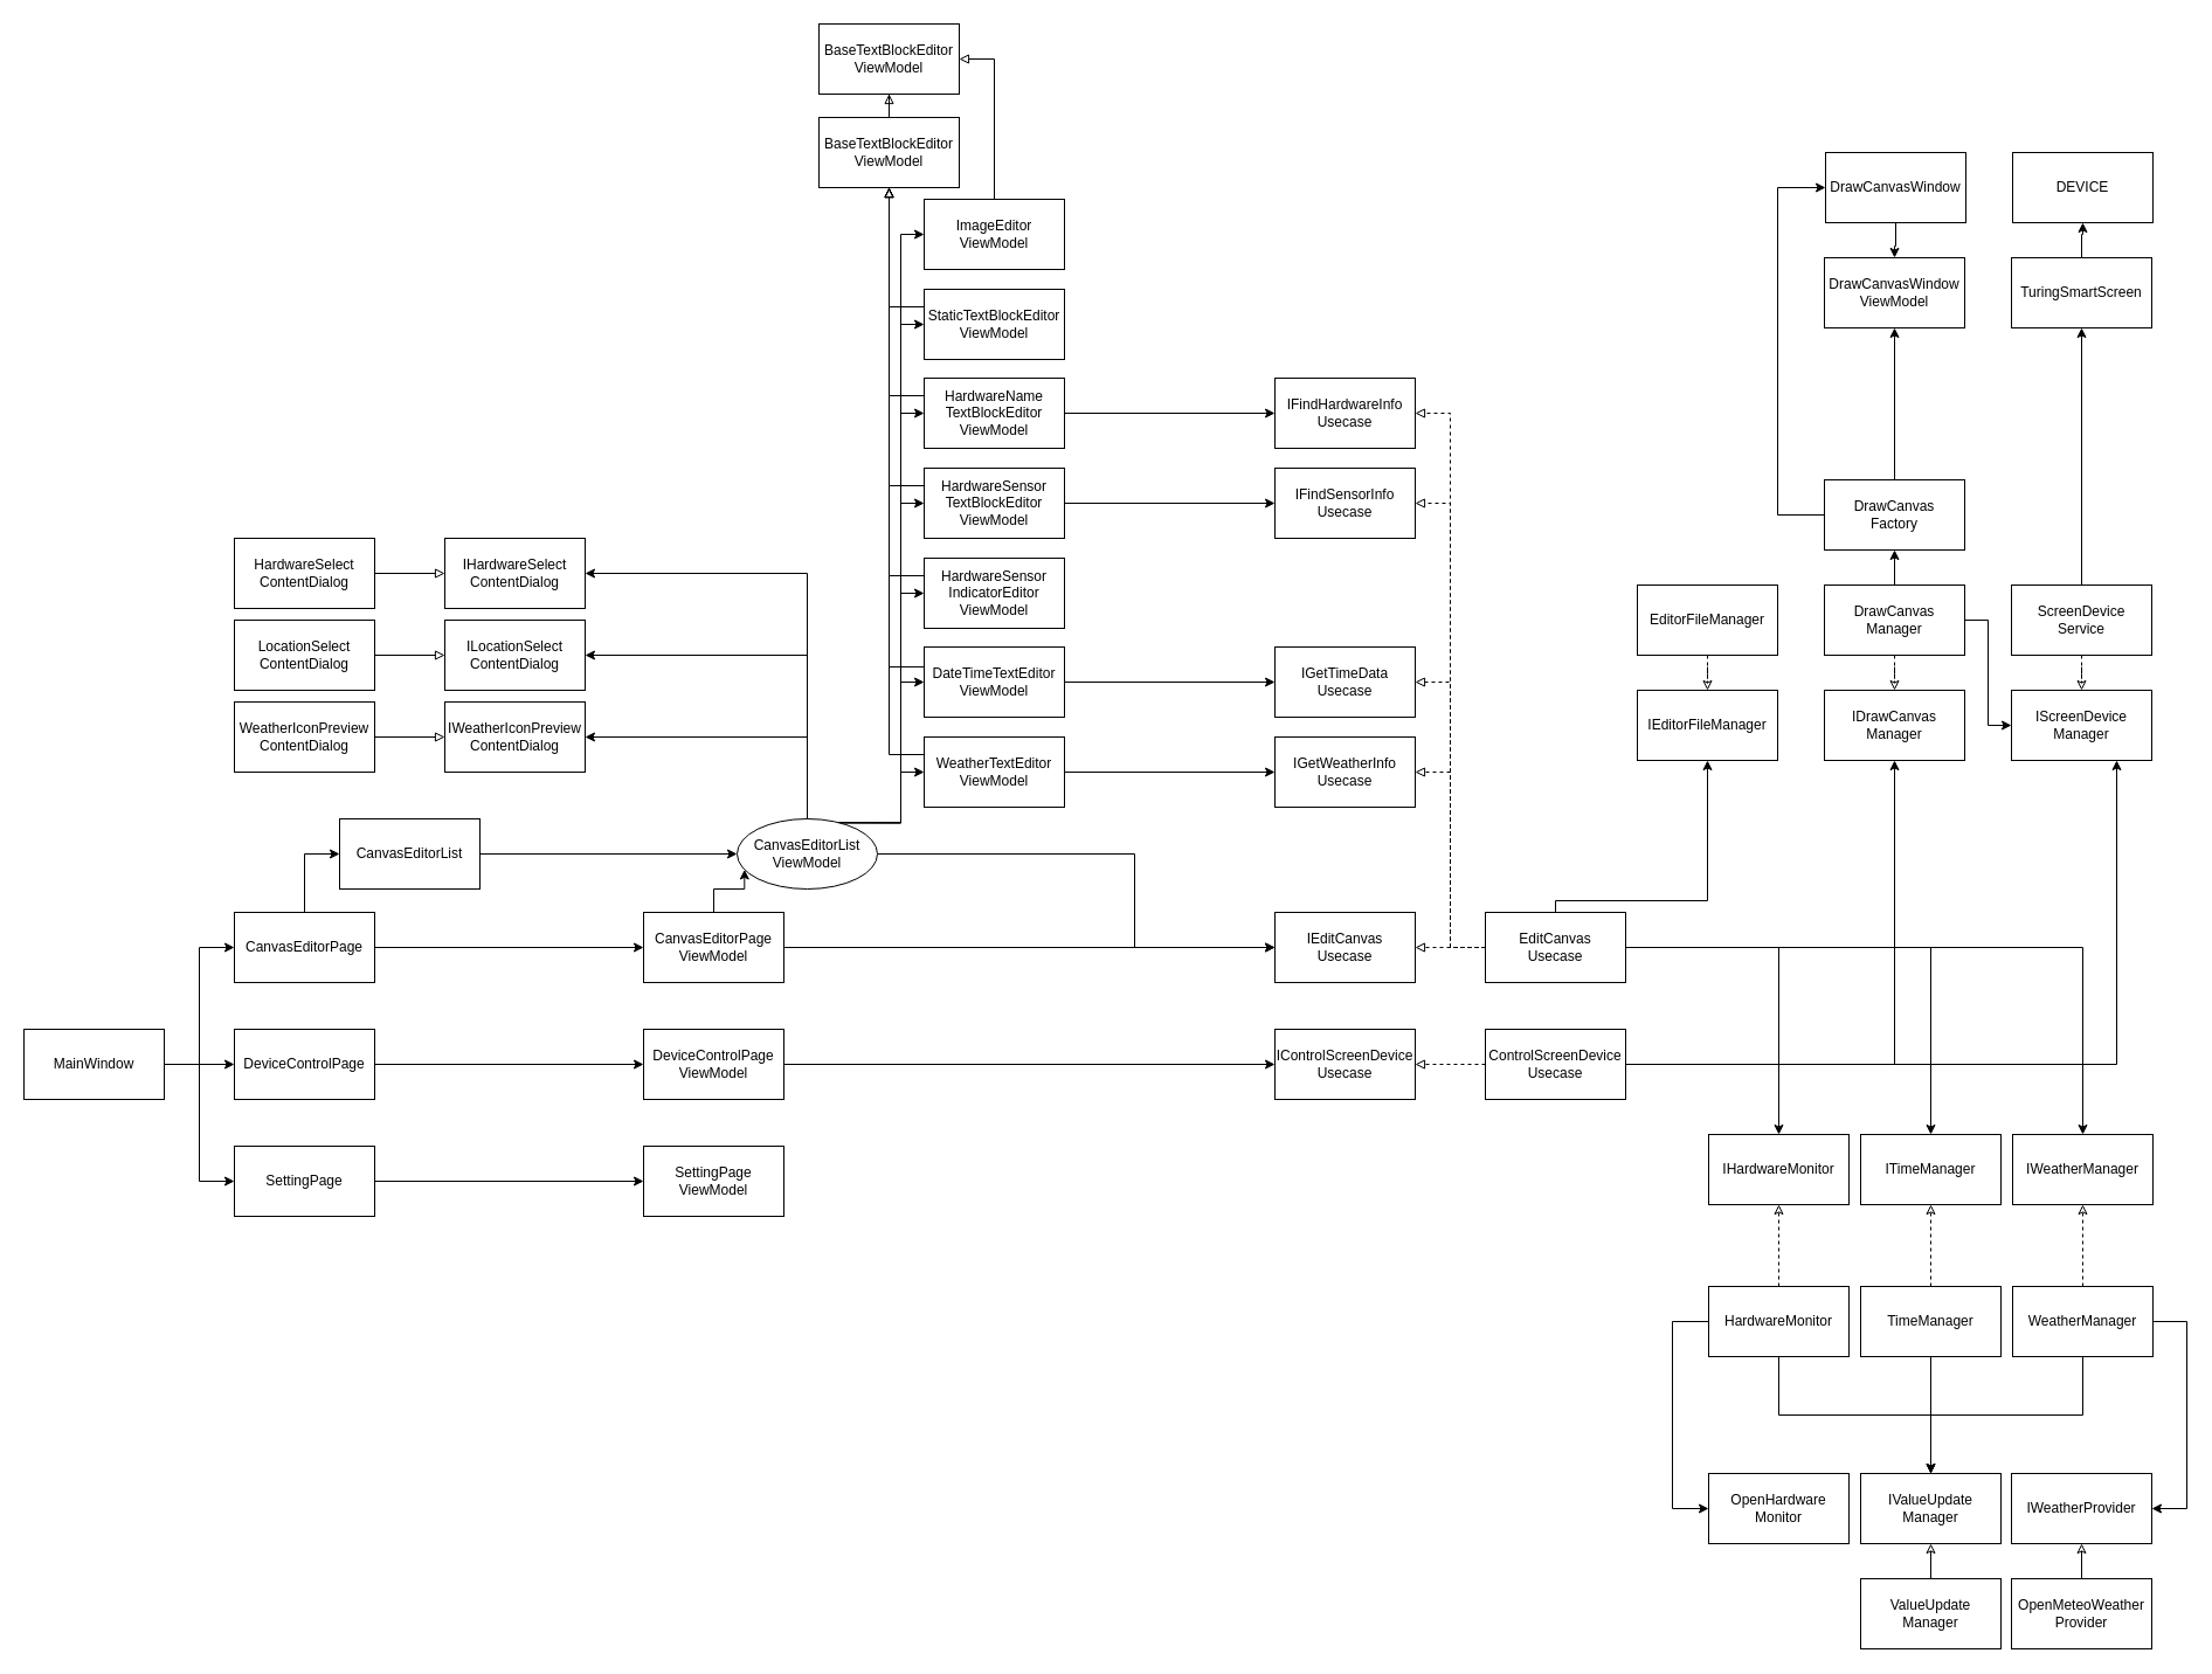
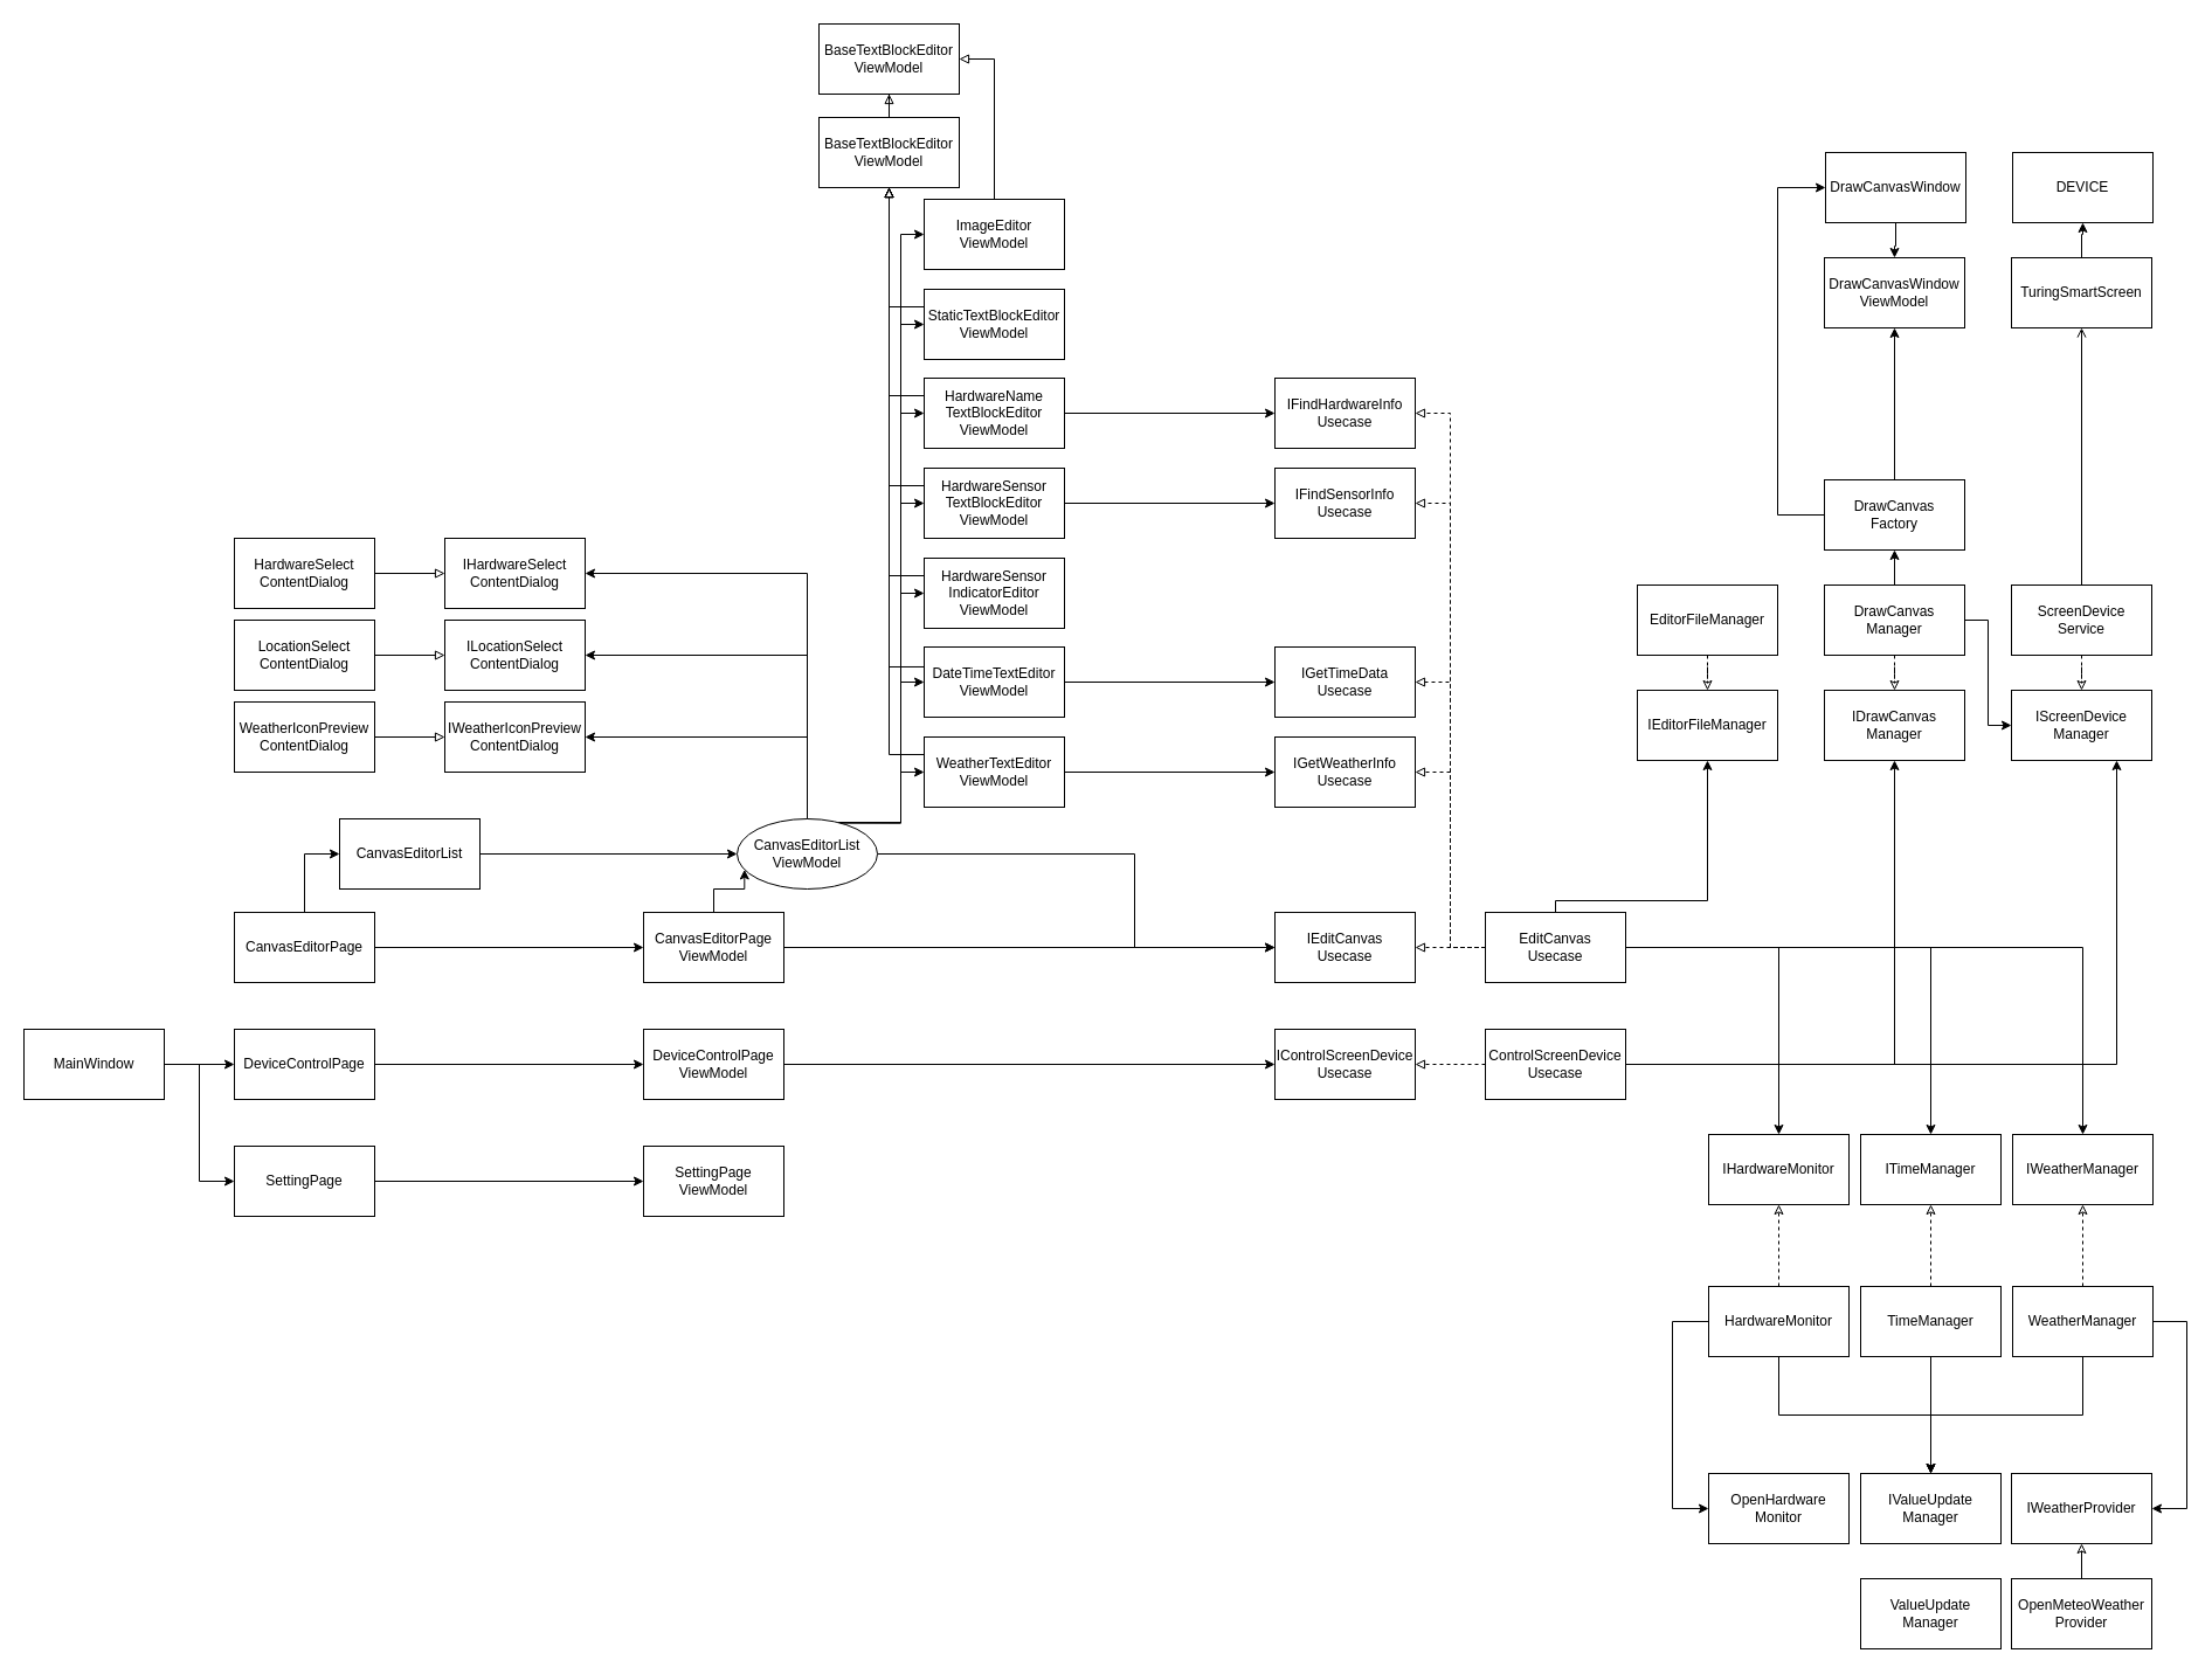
- <mxCell id="29" style="edgeStyle=orthogonalEdgeStyle;rounded=0;orthogonalLoop=1;jettySize=auto;html=1;endArrow=classic;endFill=1;" parent="1" source="30" target="71" edge="1"><mxGeometry relative="1" as="geometry"><mxPoint x="1780" y="420" as="targetPoint" /></mxGeometry></mxCell>
+ <mxCell id="29" style="edgeStyle=orthogonalEdgeStyle;rounded=0;orthogonalLoop=1;jettySize=auto;html=1;endArrow=open;endFill=1;" parent="1" source="30" target="71" edge="1"><mxGeometry relative="1" as="geometry"><mxPoint x="1780" y="420" as="targetPoint" /></mxGeometry></mxCell>
- <mxCell id="5" style="edgeStyle=orthogonalEdgeStyle;rounded=0;orthogonalLoop=1;jettySize=auto;html=1;entryX=0;entryY=0.5;entryDx=0;entryDy=0;" parent="1" source="6" target="11" edge="1"><mxGeometry relative="1" as="geometry" /></mxCell>
- <mxCell id="42" style="edgeStyle=orthogonalEdgeStyle;rounded=0;orthogonalLoop=1;jettySize=auto;html=1;endArrow=classic;endFill=0;" parent="1" source="43" target="54" edge="1"><mxGeometry relative="1" as="geometry" /></mxCell>
